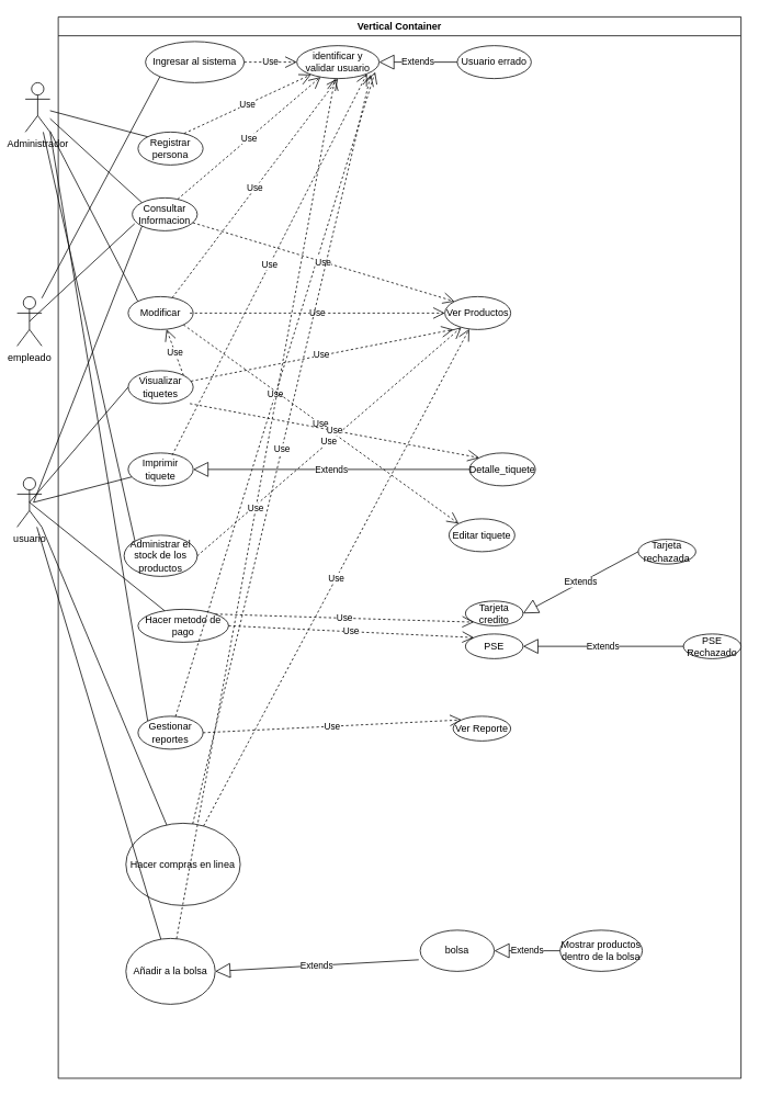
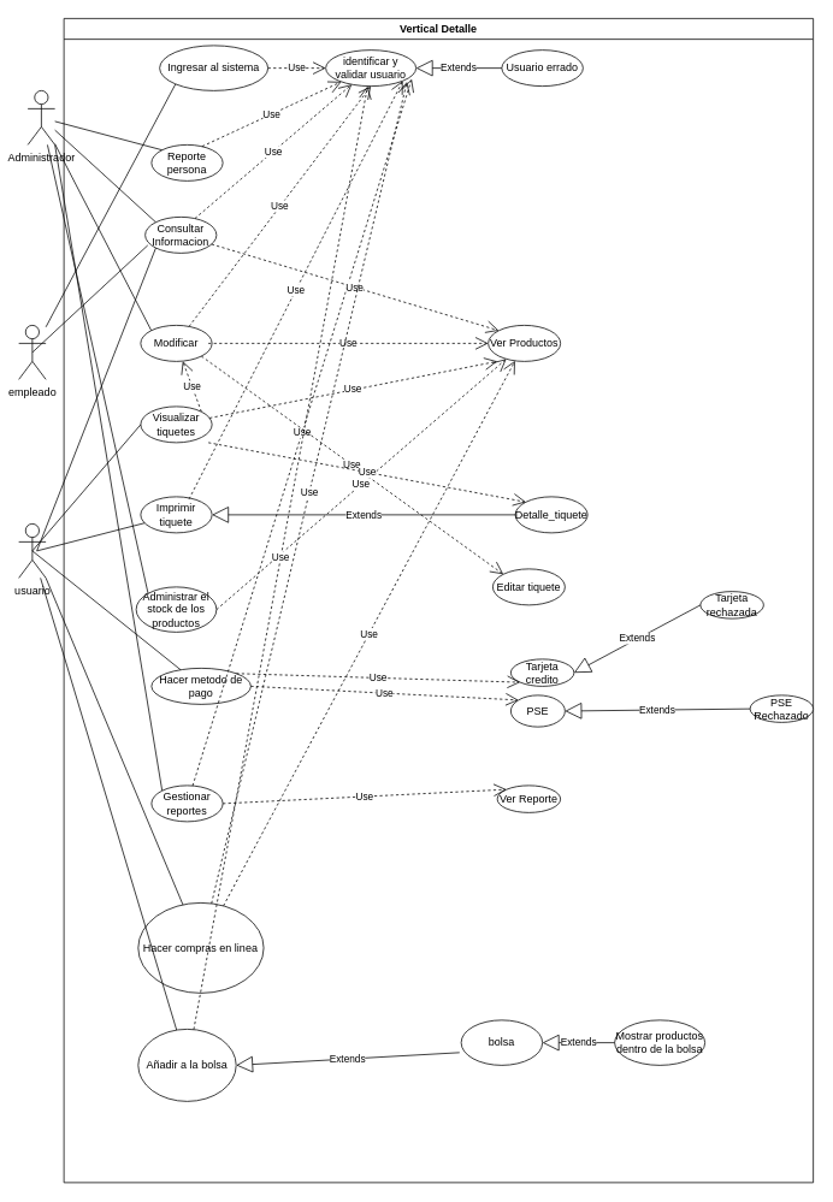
- <mxCell id="5" value="Vertical Container" style="swimlane;whiteSpace=wrap;html=1;" parent="1" vertex="1"><mxGeometry x="70" y="20" width="830" height="1290" as="geometry"><mxRectangle x="320" y="260" width="140" height="30" as="alternateBounds" /></mxGeometry></mxCell>
+ <mxCell id="5" value="Vertical Detalle" style="swimlane;whiteSpace=wrap;html=1;" parent="1" vertex="1"><mxGeometry x="70" y="20" width="830" height="1290" as="geometry"><mxRectangle x="320" y="260" width="140" height="30" as="alternateBounds" /></mxGeometry></mxCell>
- <mxCell id="6" value="Registrar persona&lt;br&gt;" style="ellipse;whiteSpace=wrap;html=1;" parent="5" vertex="1"><mxGeometry x="97" y="140" width="79" height="40" as="geometry" /></mxCell>
+ <mxCell id="6" value="Reporte persona&lt;br&gt;" style="ellipse;whiteSpace=wrap;html=1;" parent="5" vertex="1"><mxGeometry x="97" y="140" width="79" height="40" as="geometry" /></mxCell>
- <mxCell id="34" value="PSE" style="ellipse;whiteSpace=wrap;html=1;" vertex="1" parent="5"><mxGeometry x="495" y="750" width="70" height="30" as="geometry" /></mxCell>
+ <mxCell id="34" value="PSE" style="ellipse;whiteSpace=wrap;html=1;" vertex="1" parent="5"><mxGeometry x="495" y="750" width="60" height="35" as="geometry" /></mxCell>
